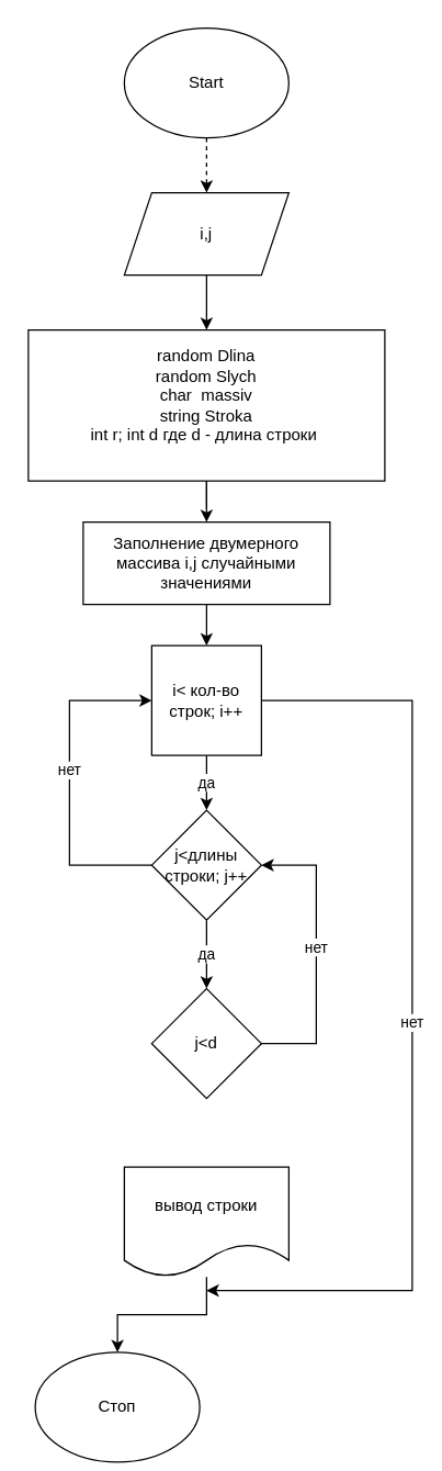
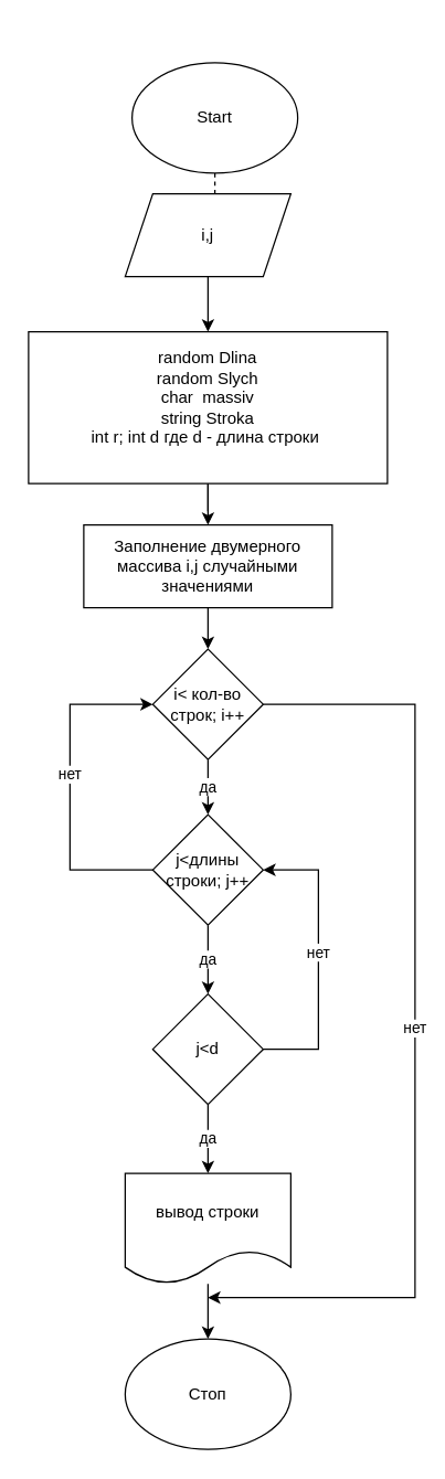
- <mxCell id="3" value="Start" style="ellipse;whiteSpace=wrap;html=1;" vertex="1" parent="1"><mxGeometry x="90" y="20" width="120" height="80" as="geometry" /></mxCell>
+ <mxCell id="3" value="Start" style="ellipse;whiteSpace=wrap;html=1;" vertex="1" parent="1"><mxGeometry x="95" y="45" width="120" height="80" as="geometry" /></mxCell>
- <mxCell id="13" value="i&amp;lt; кол-во строк; i++" style="whiteSpace=wrap;html=1;rounded=0;" vertex="1" parent="1"><mxGeometry x="110" y="470" width="80" height="80" as="geometry" /></mxCell>
+ <mxCell id="13" value="i&amp;lt; кол-во строк; i++" style="rhombus;whiteSpace=wrap;html=1;" vertex="1" parent="1"><mxGeometry x="110" y="470" width="80" height="80" as="geometry" /></mxCell>
+ <mxCell id="14" value="да" style="edgeStyle=orthogonalEdgeStyle;rounded=0;orthogonalLoop=1;jettySize=auto;html=1;" edge="1" parent="1" source="15" target="17"><mxGeometry relative="1" as="geometry" /></mxCell>
- <mxCell id="20" value="Стоп" style="ellipse;whiteSpace=wrap;html=1;" vertex="1" parent="1"><mxGeometry x="25" y="985" width="120" height="80" as="geometry" /></mxCell>
+ <mxCell id="20" value="Стоп" style="ellipse;whiteSpace=wrap;html=1;" vertex="1" parent="1"><mxGeometry x="90" y="970" width="120" height="80" as="geometry" /></mxCell>
